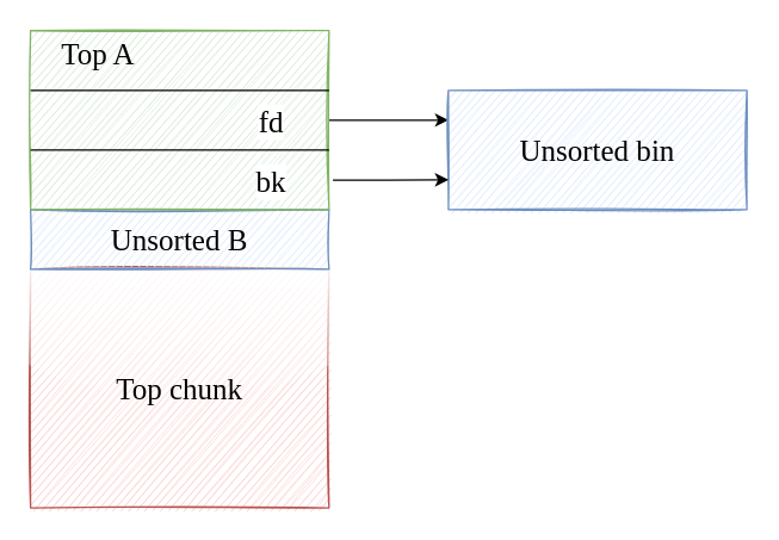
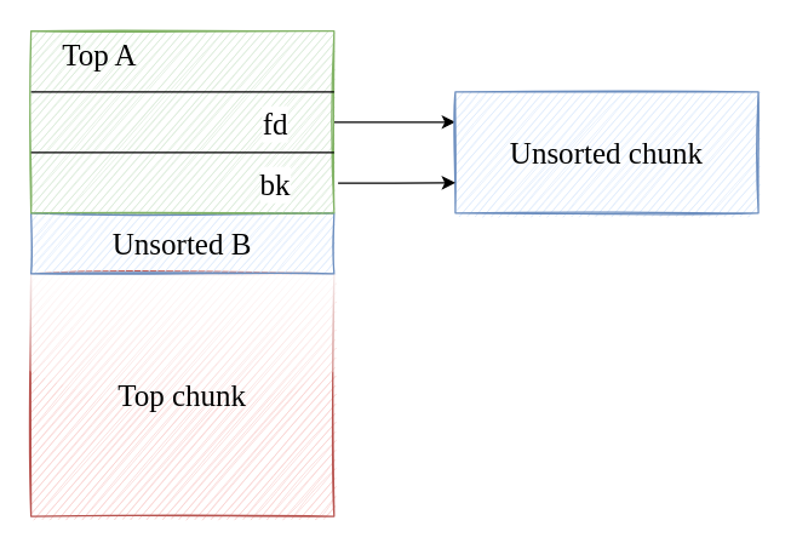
- <mxCell id="11" value="Unsorted bin" style="rounded=0;whiteSpace=wrap;html=1;fontFamily=Comic Sans MS;fontSize=20;shadow=0;sketch=1;fillColor=#dae8fc;strokeColor=#6c8ebf;" vertex="1" parent="1"><mxGeometry x="300" y="60" width="200" height="80" as="geometry" /></mxCell>
+ <mxCell id="11" value="Unsorted chunk" style="rounded=0;whiteSpace=wrap;html=1;fontFamily=Comic Sans MS;fontSize=20;shadow=0;sketch=1;fillColor=#dae8fc;strokeColor=#6c8ebf;" vertex="1" parent="1"><mxGeometry x="300" y="60" width="200" height="80" as="geometry" /></mxCell>
